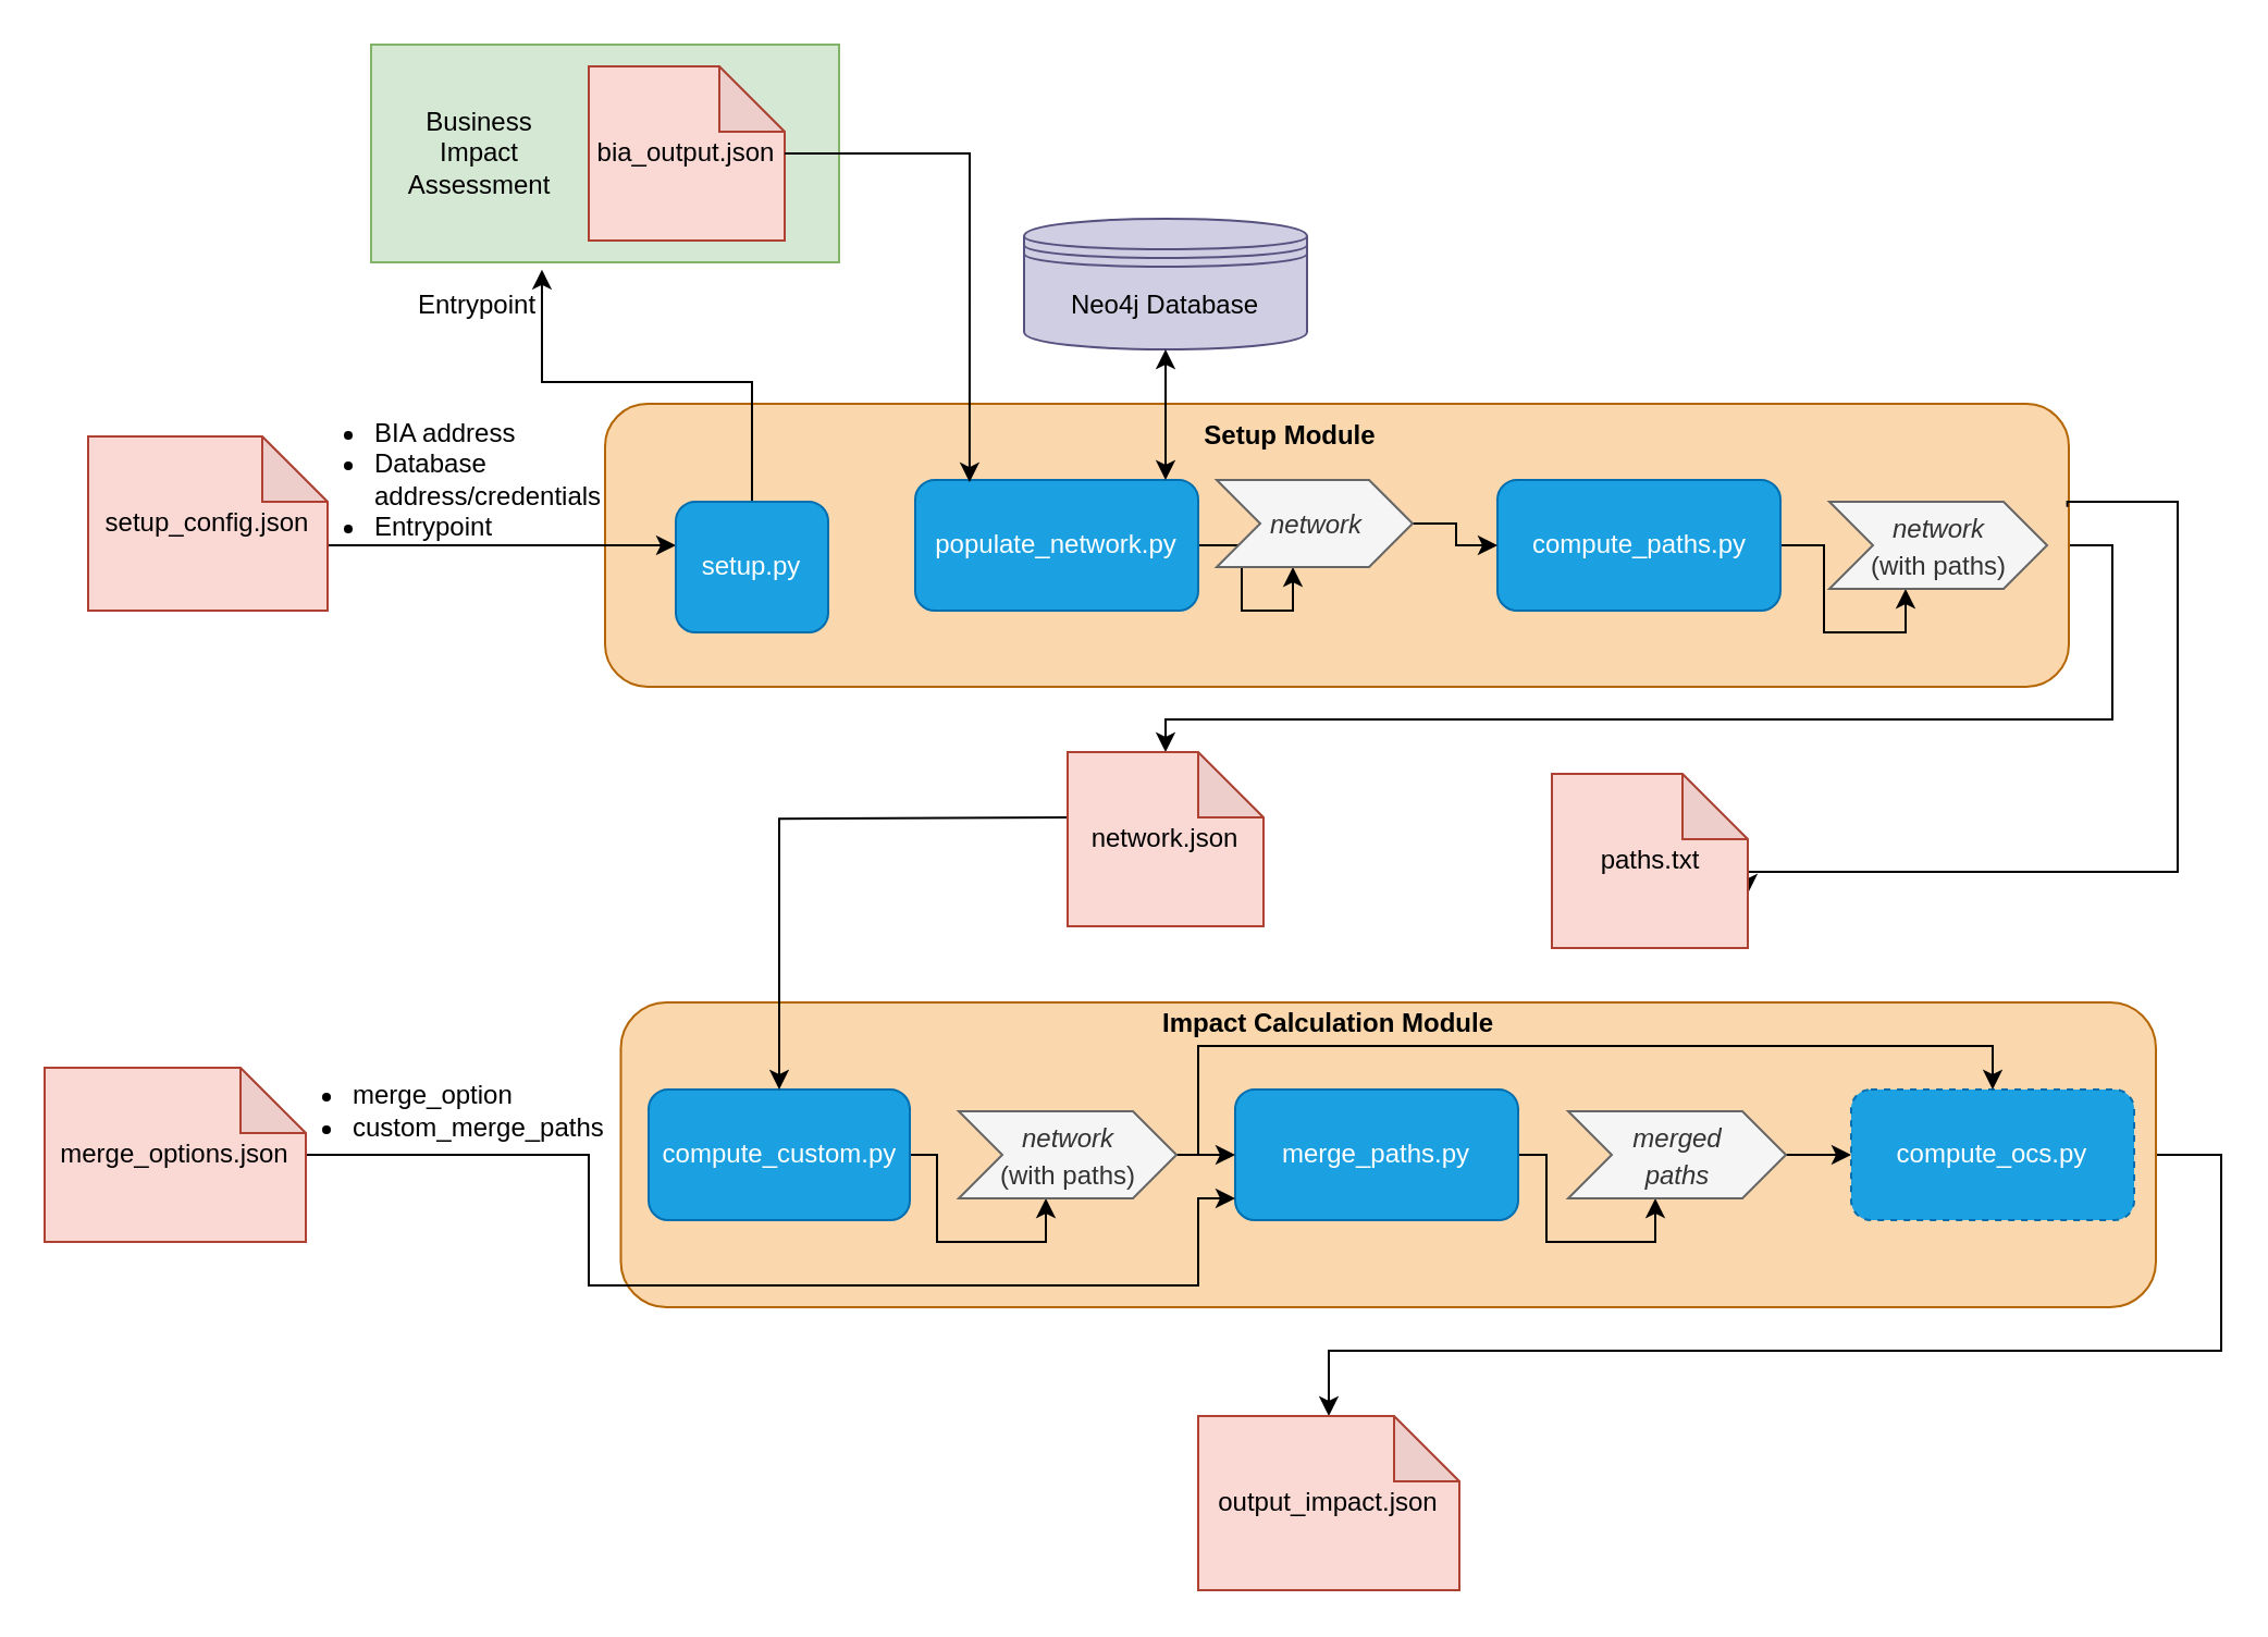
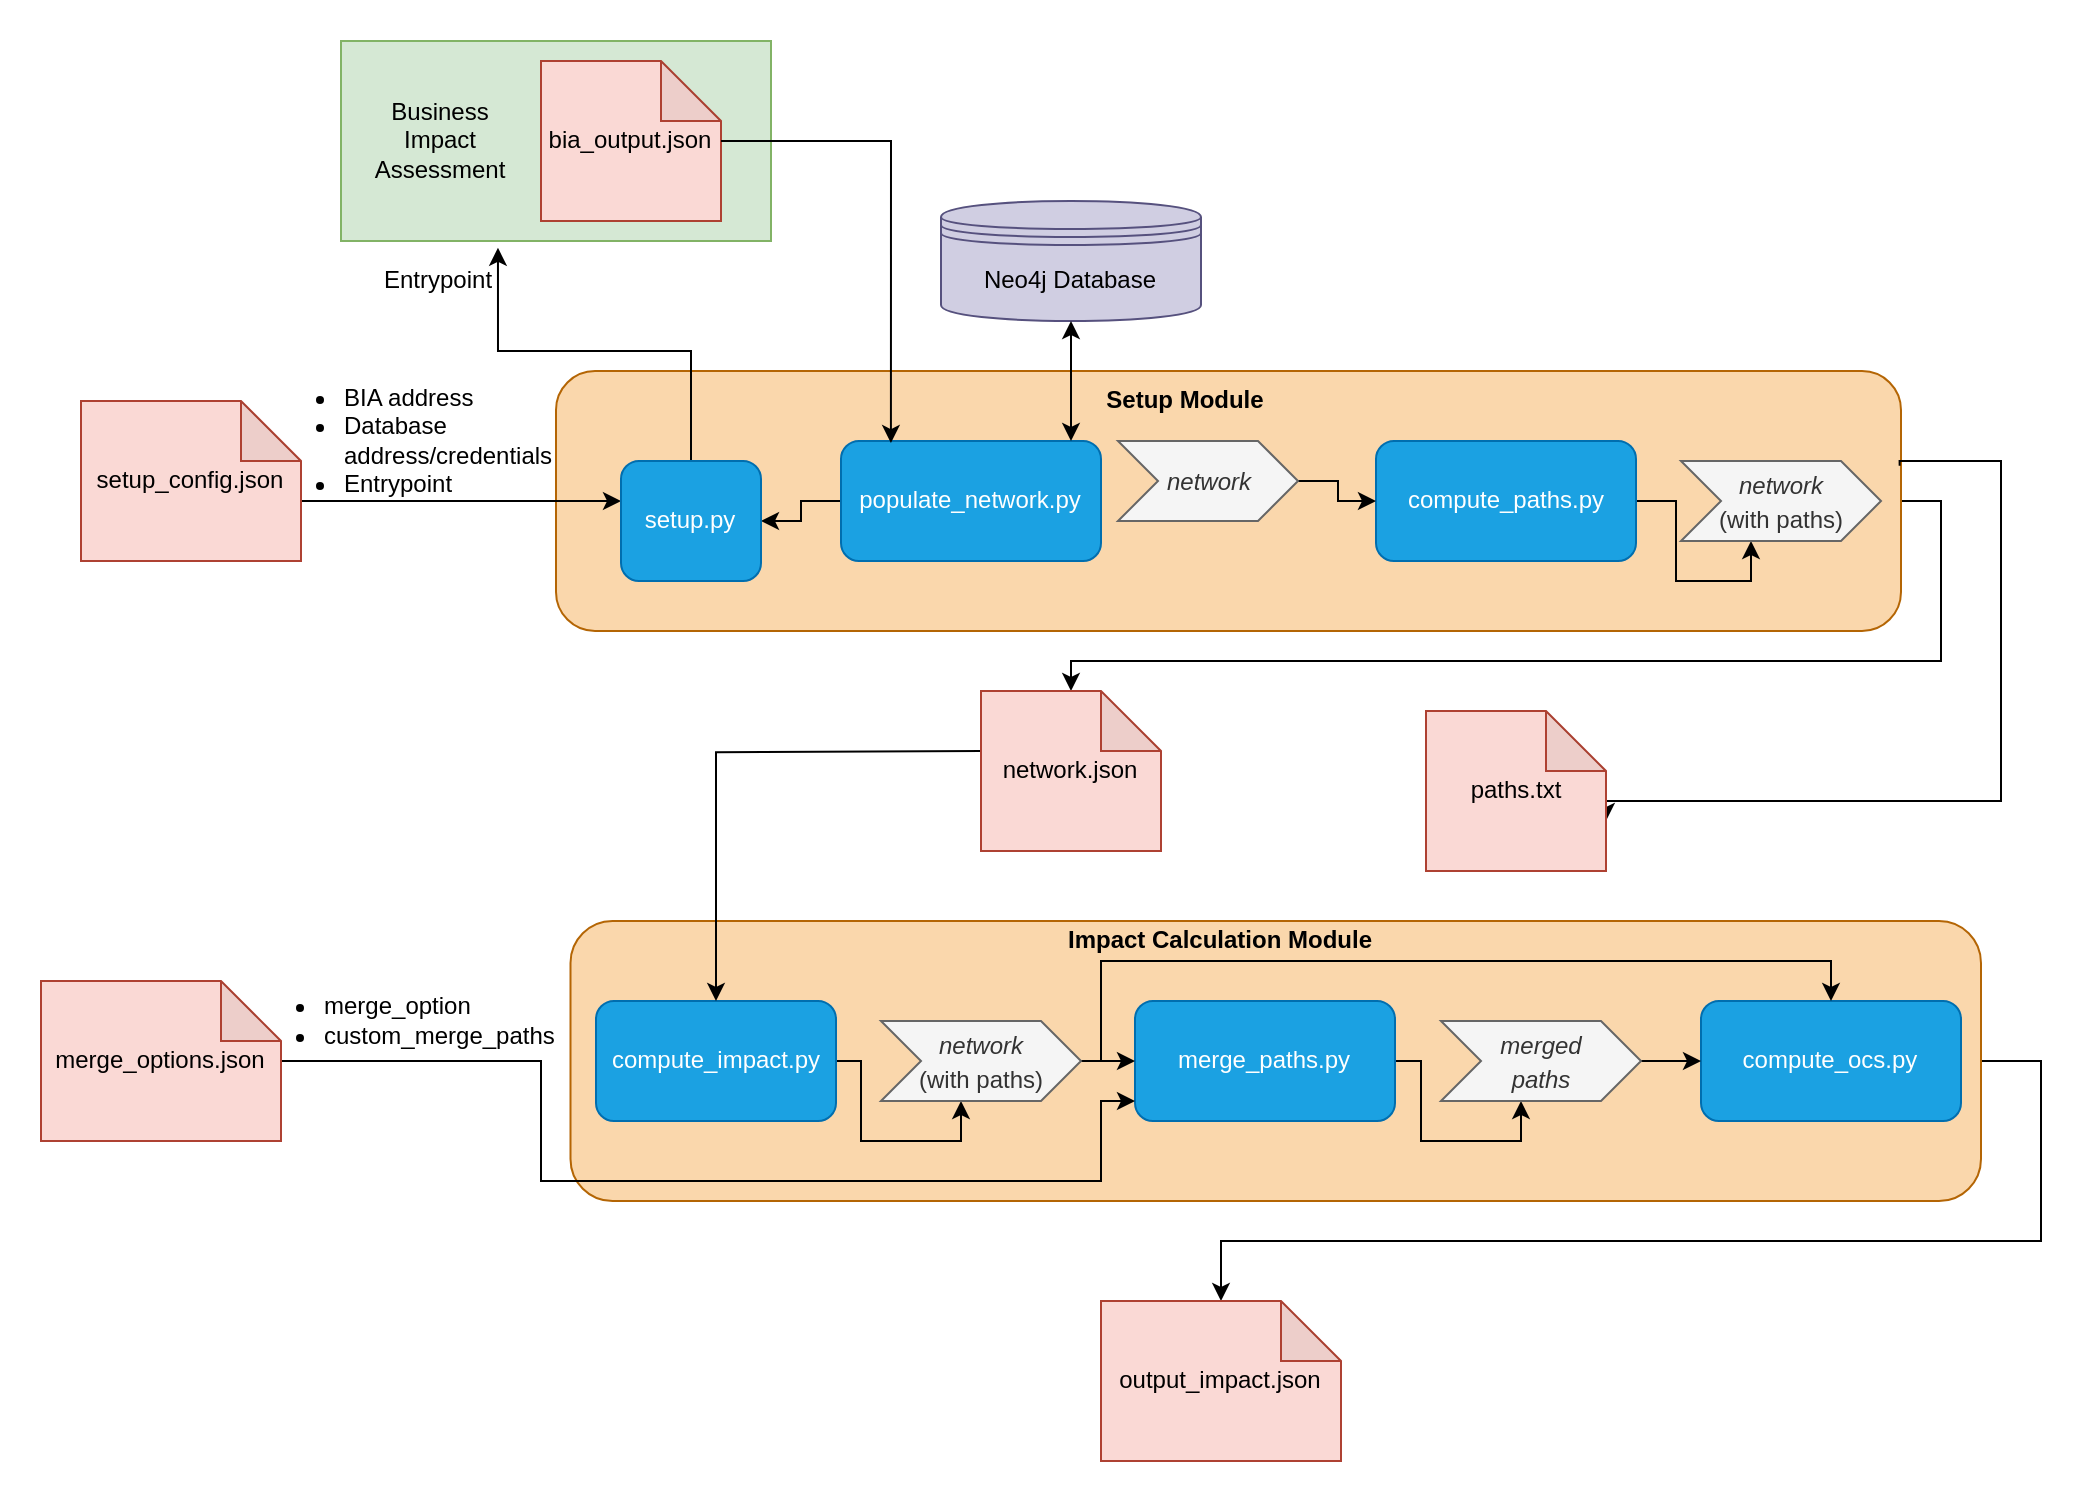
- <mxCell id="4" style="edgeStyle=orthogonalEdgeStyle;rounded=0;orthogonalLoop=1;jettySize=auto;html=1;entryX=0;entryY=0;entryDx=35;entryDy=40;entryPerimeter=0;" edge="1" parent="1" source="5" target="28"><mxGeometry relative="1" as="geometry" /></mxCell>
+ <mxCell id="4" style="edgeStyle=orthogonalEdgeStyle;rounded=0;orthogonalLoop=1;jettySize=auto;html=1;" edge="1" parent="1" source="5" target="18"><mxGeometry relative="1" as="geometry" /></mxCell>
- <mxCell id="21" value="compute_custom.py" style="rounded=1;whiteSpace=wrap;html=1;fillColor=#1ba1e2;strokeColor=#006EAF;fontColor=#ffffff;" vertex="1" parent="1"><mxGeometry x="297.5" y="500" width="120" height="60" as="geometry" /></mxCell>
+ <mxCell id="21" value="compute_impact.py" style="rounded=1;whiteSpace=wrap;html=1;fillColor=#1ba1e2;strokeColor=#006EAF;fontColor=#ffffff;" vertex="1" parent="1"><mxGeometry x="297.5" y="500" width="120" height="60" as="geometry" /></mxCell>
- <mxCell id="15" value="compute_ocs.py" style="rounded=1;whiteSpace=wrap;html=1;fillColor=#1ba1e2;strokeColor=#006EAF;fontColor=#ffffff;dashed=1;" parent="1" vertex="1"><mxGeometry x="850" y="500" width="130" height="60" as="geometry" /></mxCell>
+ <mxCell id="15" value="compute_ocs.py" style="rounded=1;whiteSpace=wrap;html=1;fillColor=#1ba1e2;strokeColor=#006EAF;fontColor=#ffffff;" parent="1" vertex="1"><mxGeometry x="850" y="500" width="130" height="60" as="geometry" /></mxCell>
